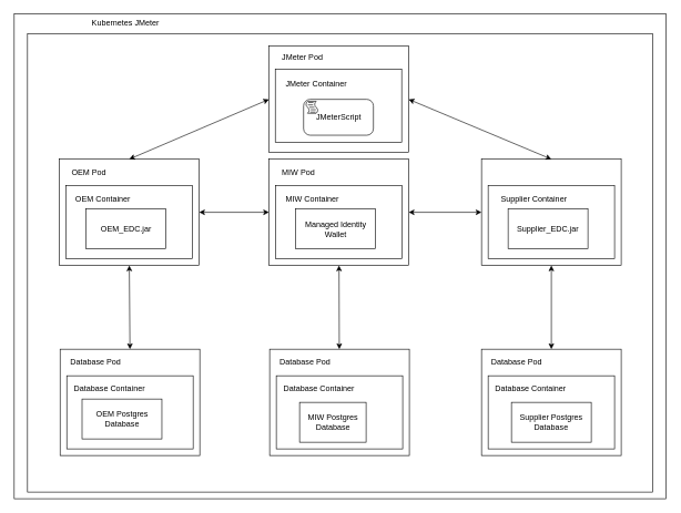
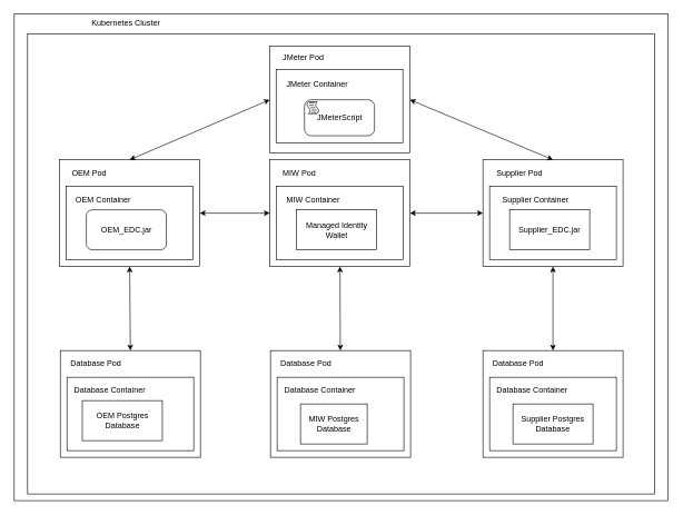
- <mxCell id="4" value="Kubernetes JMeter" style="text;html=1;strokeColor=none;fillColor=none;align=center;verticalAlign=middle;whiteSpace=wrap;rounded=0;" parent="1" vertex="1"><mxGeometry x="133" y="25" width="110" height="20" as="geometry" /></mxCell>
+ <mxCell id="4" value="Kubernetes Cluster" style="text;html=1;strokeColor=none;fillColor=none;align=center;verticalAlign=middle;whiteSpace=wrap;rounded=0;" parent="1" vertex="1"><mxGeometry x="133" y="25" width="110" height="20" as="geometry" /></mxCell>
+ <mxCell id="16" value="Supplier Pod" style="text;html=1;strokeColor=none;fillColor=none;align=center;verticalAlign=middle;whiteSpace=wrap;rounded=0;" parent="1" vertex="1"><mxGeometry x="723" y="249" width="110" height="20" as="geometry" /></mxCell>
- <mxCell id="8" value="OEM_EDC.jar" style="rounded=0;whiteSpace=wrap;html=1;" parent="1" vertex="1"><mxGeometry x="128.5" y="314" width="120" height="60" as="geometry" /></mxCell>
+ <mxCell id="8" value="OEM_EDC.jar" style="whiteSpace=wrap;html=1;rounded=1;" parent="1" vertex="1"><mxGeometry x="128.5" y="314" width="120" height="60" as="geometry" /></mxCell>
